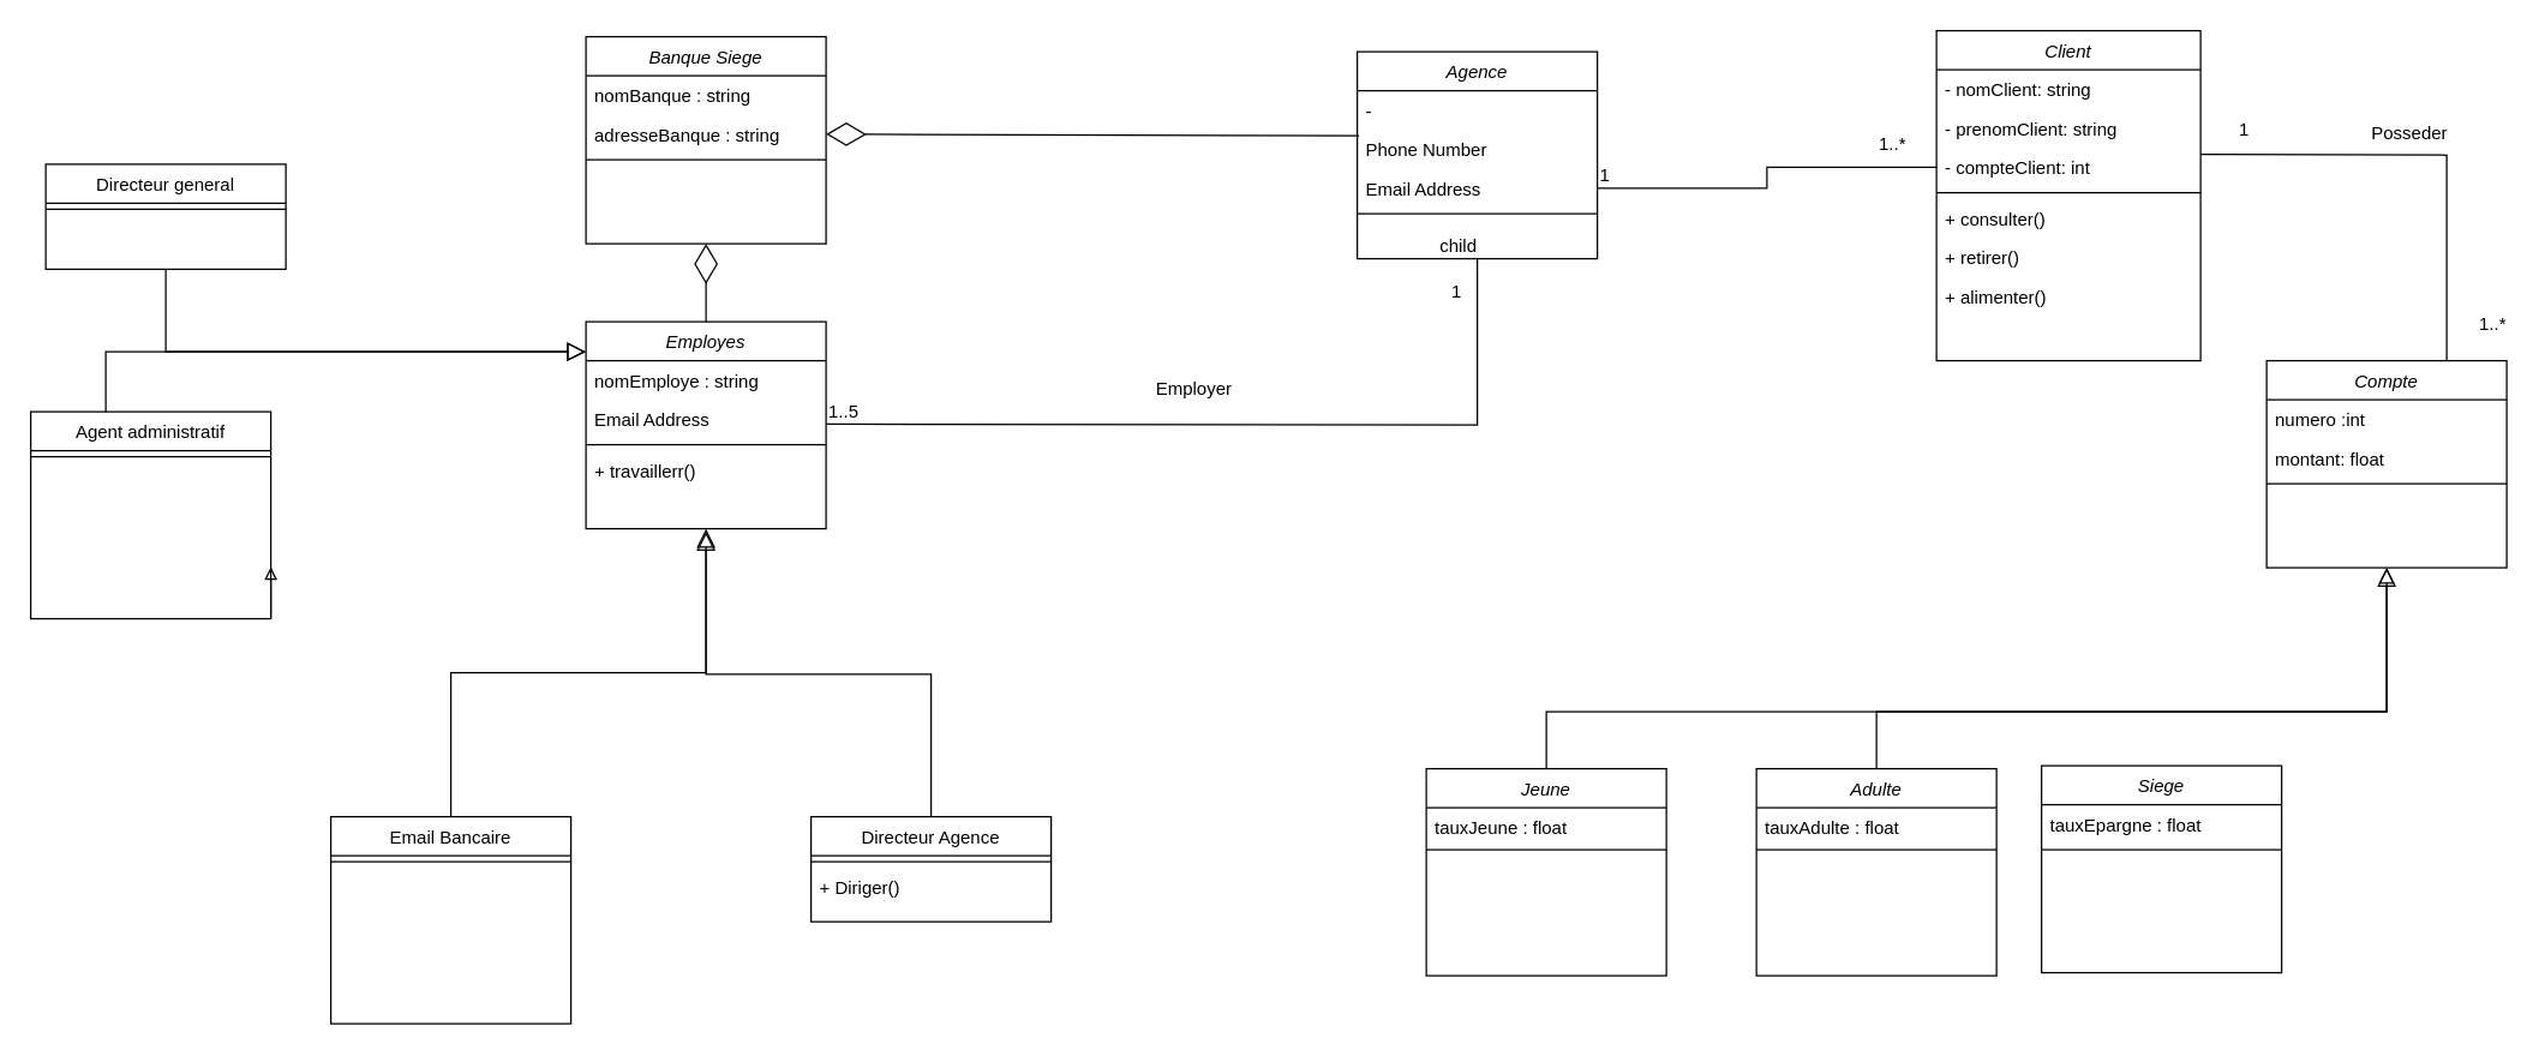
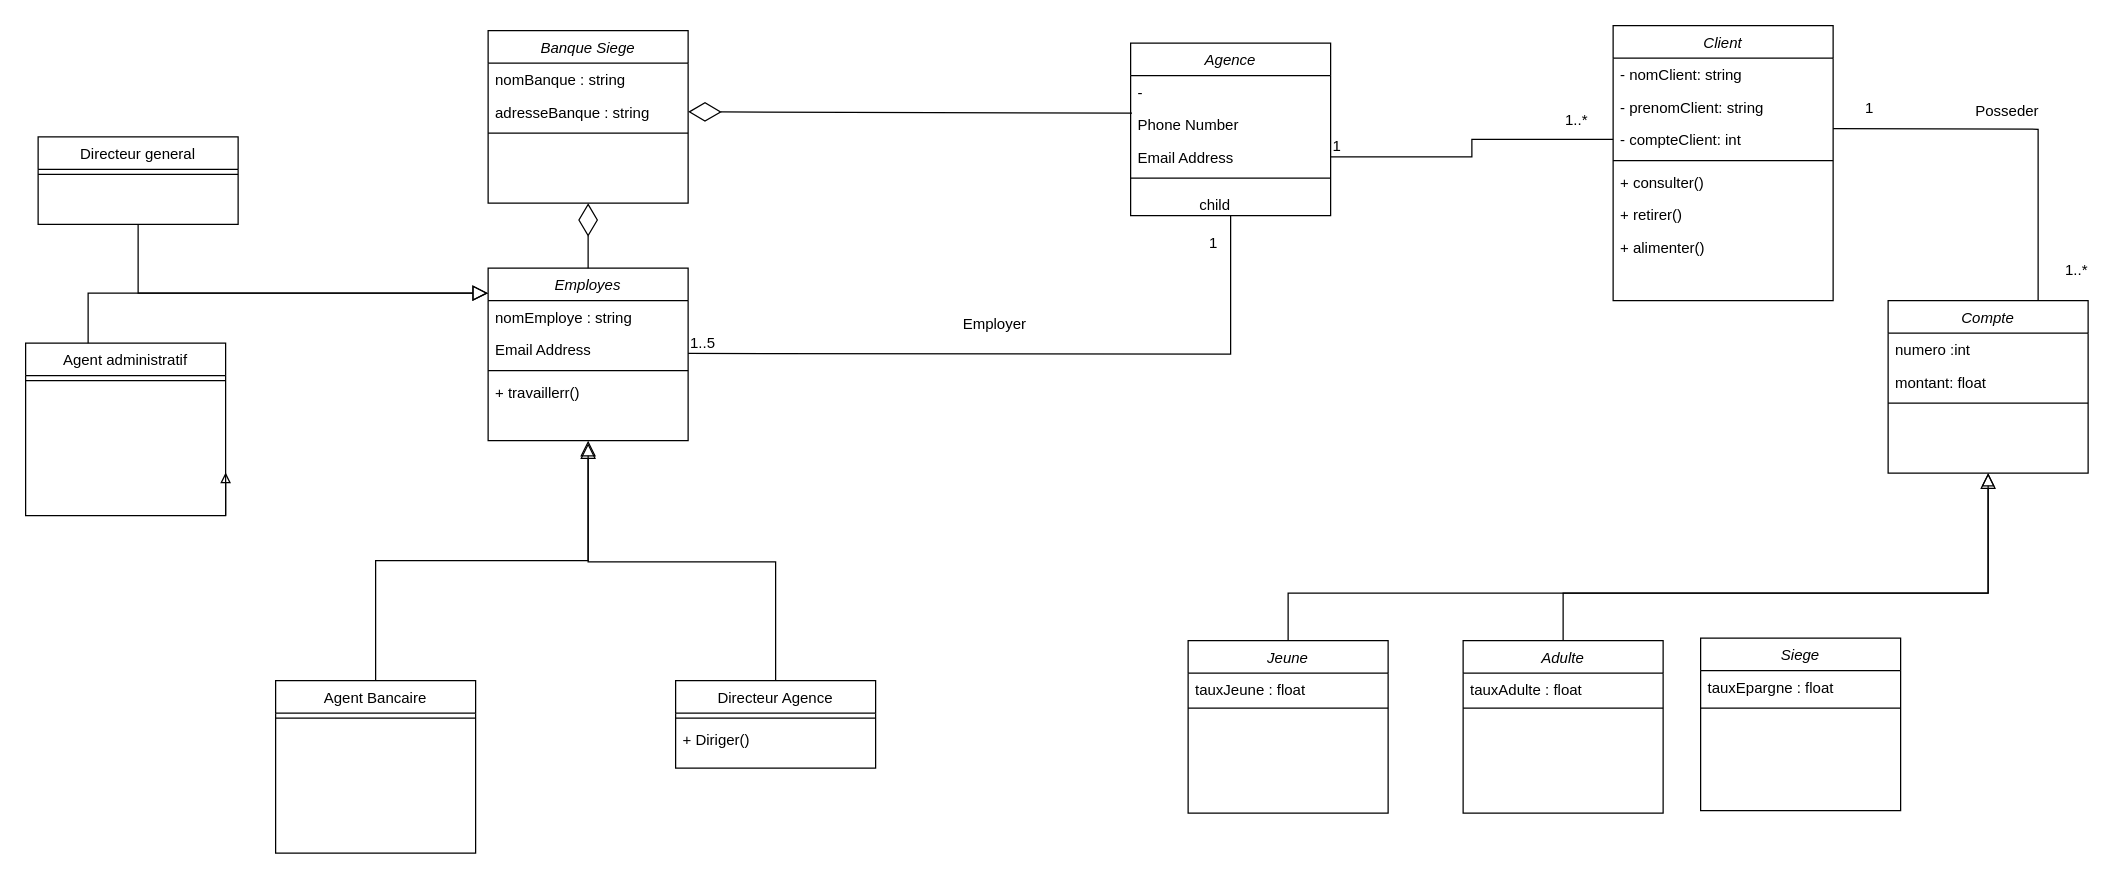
- <mxCell id="7" value="Email Bancaire" style="swimlane;fontStyle=0;align=center;verticalAlign=top;childLayout=stackLayout;horizontal=1;startSize=26;horizontalStack=0;resizeParent=1;resizeLast=0;collapsible=1;marginBottom=0;rounded=0;shadow=0;strokeWidth=1;" parent="1" vertex="1"><mxGeometry x="220" y="544" width="160" height="138" as="geometry"><mxRectangle x="130" y="380" width="160" height="26" as="alternateBounds" /></mxGeometry></mxCell>
+ <mxCell id="7" value="Agent Bancaire" style="swimlane;fontStyle=0;align=center;verticalAlign=top;childLayout=stackLayout;horizontal=1;startSize=26;horizontalStack=0;resizeParent=1;resizeLast=0;collapsible=1;marginBottom=0;rounded=0;shadow=0;strokeWidth=1;" parent="1" vertex="1"><mxGeometry x="220" y="544" width="160" height="138" as="geometry"><mxRectangle x="130" y="380" width="160" height="26" as="alternateBounds" /></mxGeometry></mxCell>
